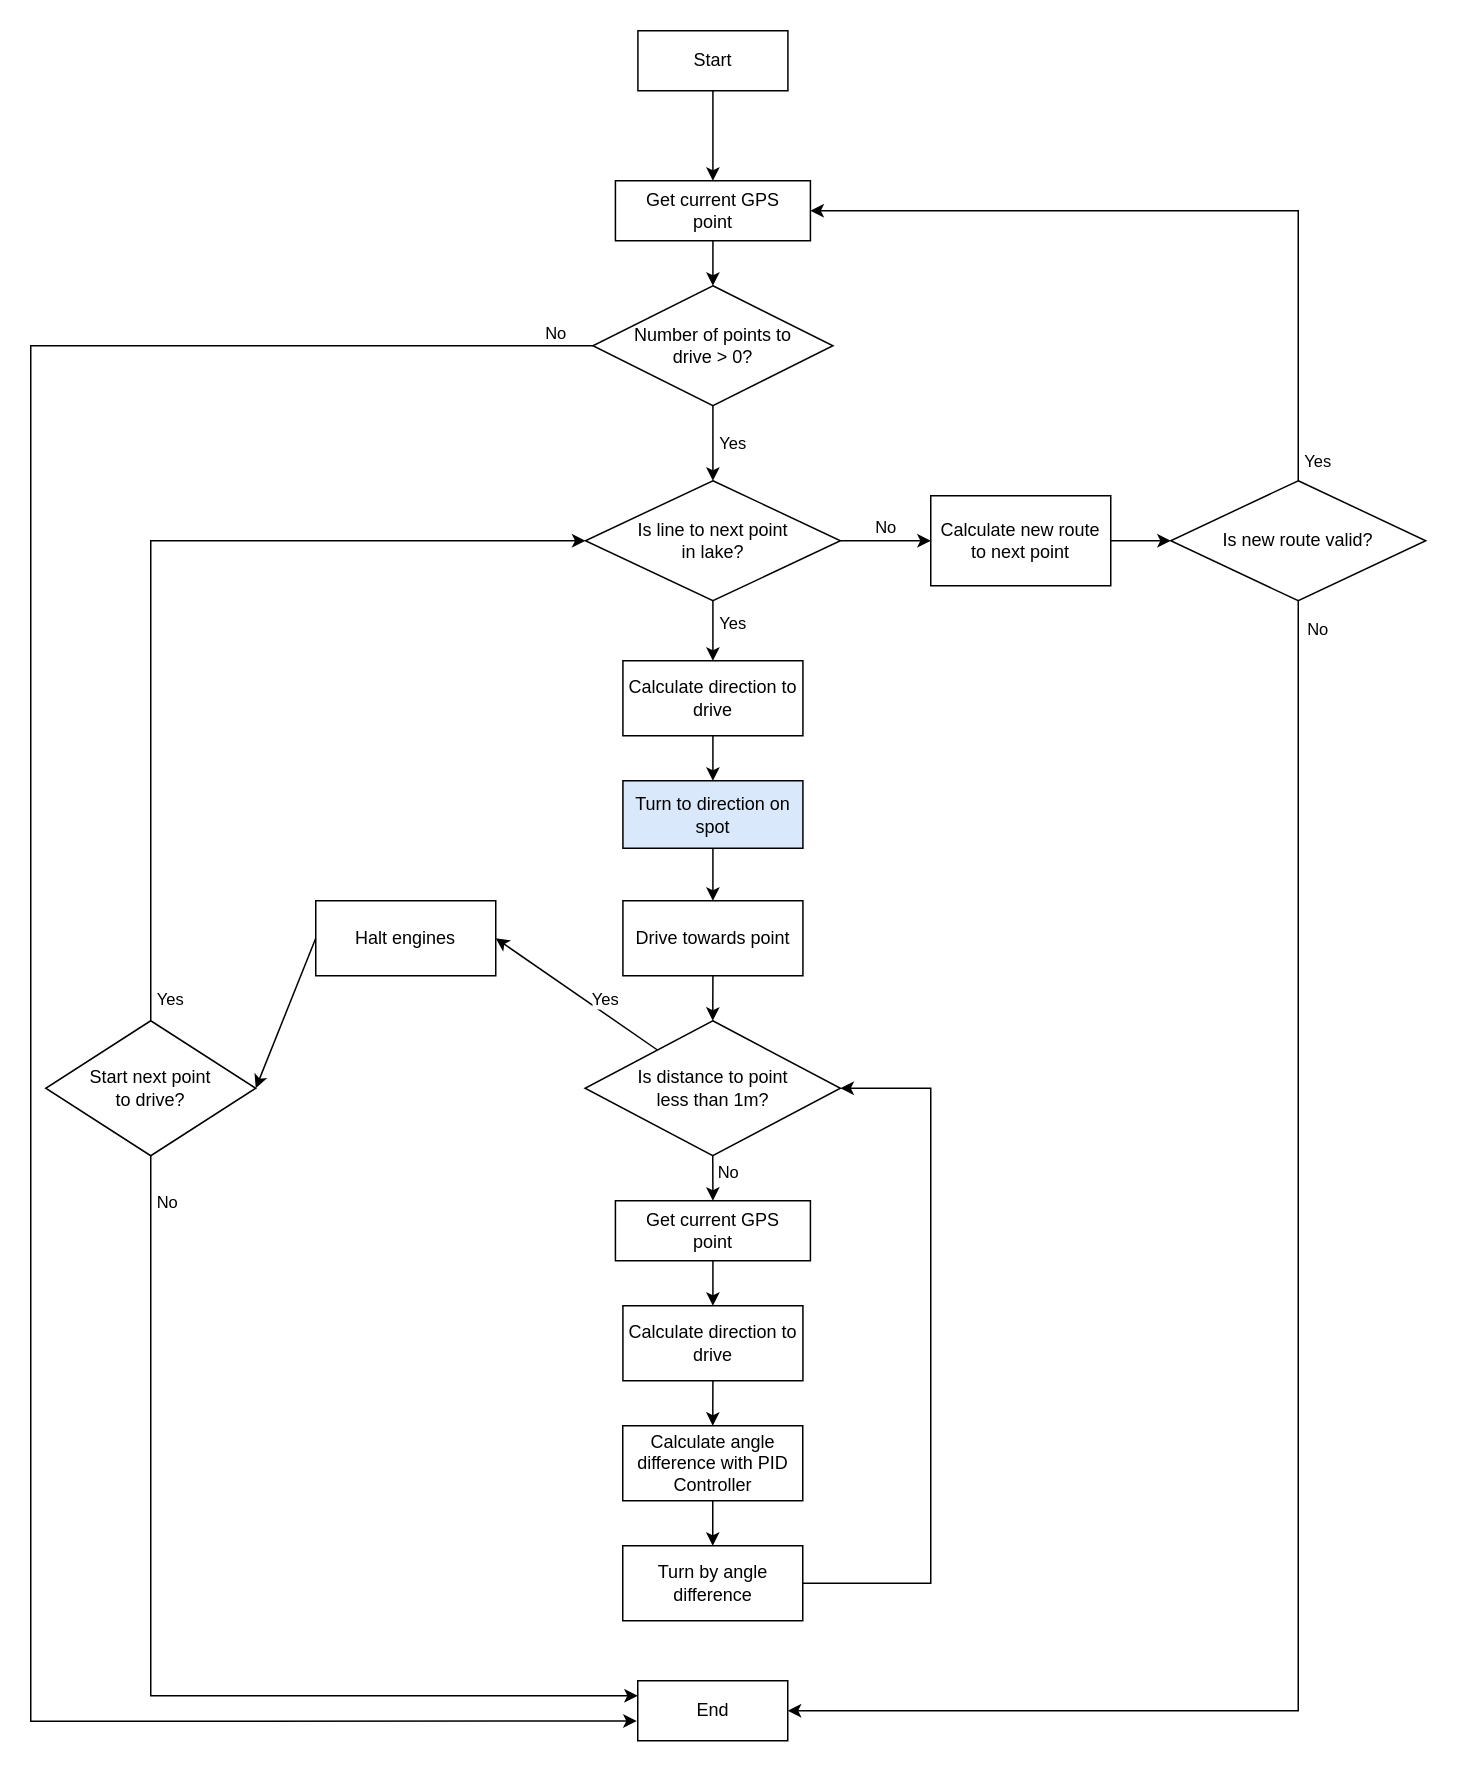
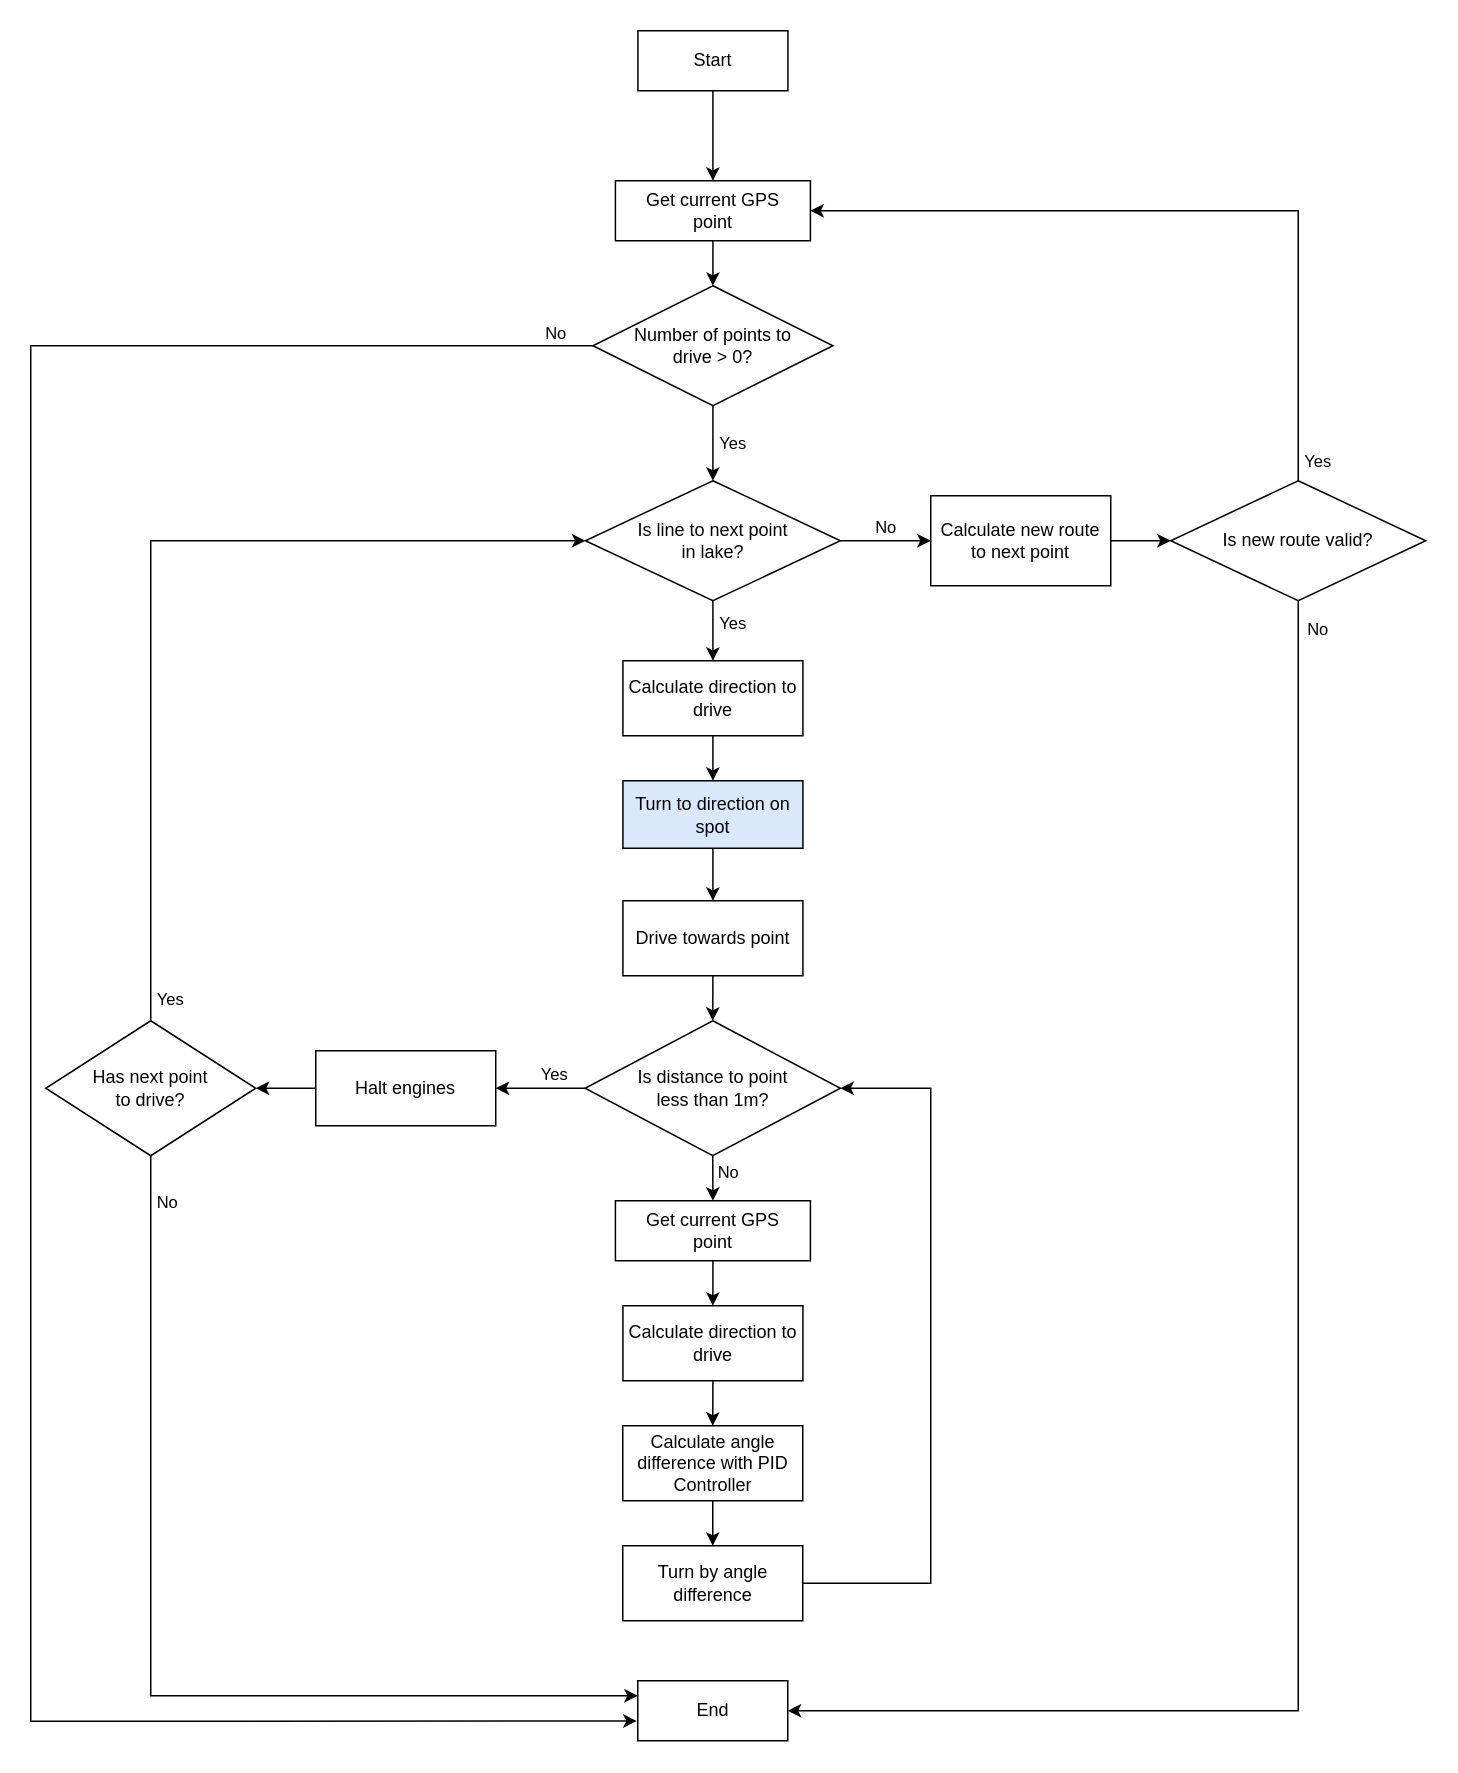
- <mxCell id="31" value="Halt engines" style="rounded=0;whiteSpace=wrap;html=1;" vertex="1" parent="1"><mxGeometry x="210" y="600" width="120" height="50" as="geometry" /></mxCell>
+ <mxCell id="31" value="Halt engines" style="rounded=0;whiteSpace=wrap;html=1;" vertex="1" parent="1"><mxGeometry x="210" y="700" width="120" height="50" as="geometry" /></mxCell>
- <mxCell id="34" value="Start next point &lt;br&gt;to drive?" style="rhombus;whiteSpace=wrap;html=1;" vertex="1" parent="1"><mxGeometry x="30" y="680" width="140" height="90" as="geometry" /></mxCell>
+ <mxCell id="34" value="Has next point &lt;br&gt;to drive?" style="rhombus;whiteSpace=wrap;html=1;" vertex="1" parent="1"><mxGeometry x="30" y="680" width="140" height="90" as="geometry" /></mxCell>
